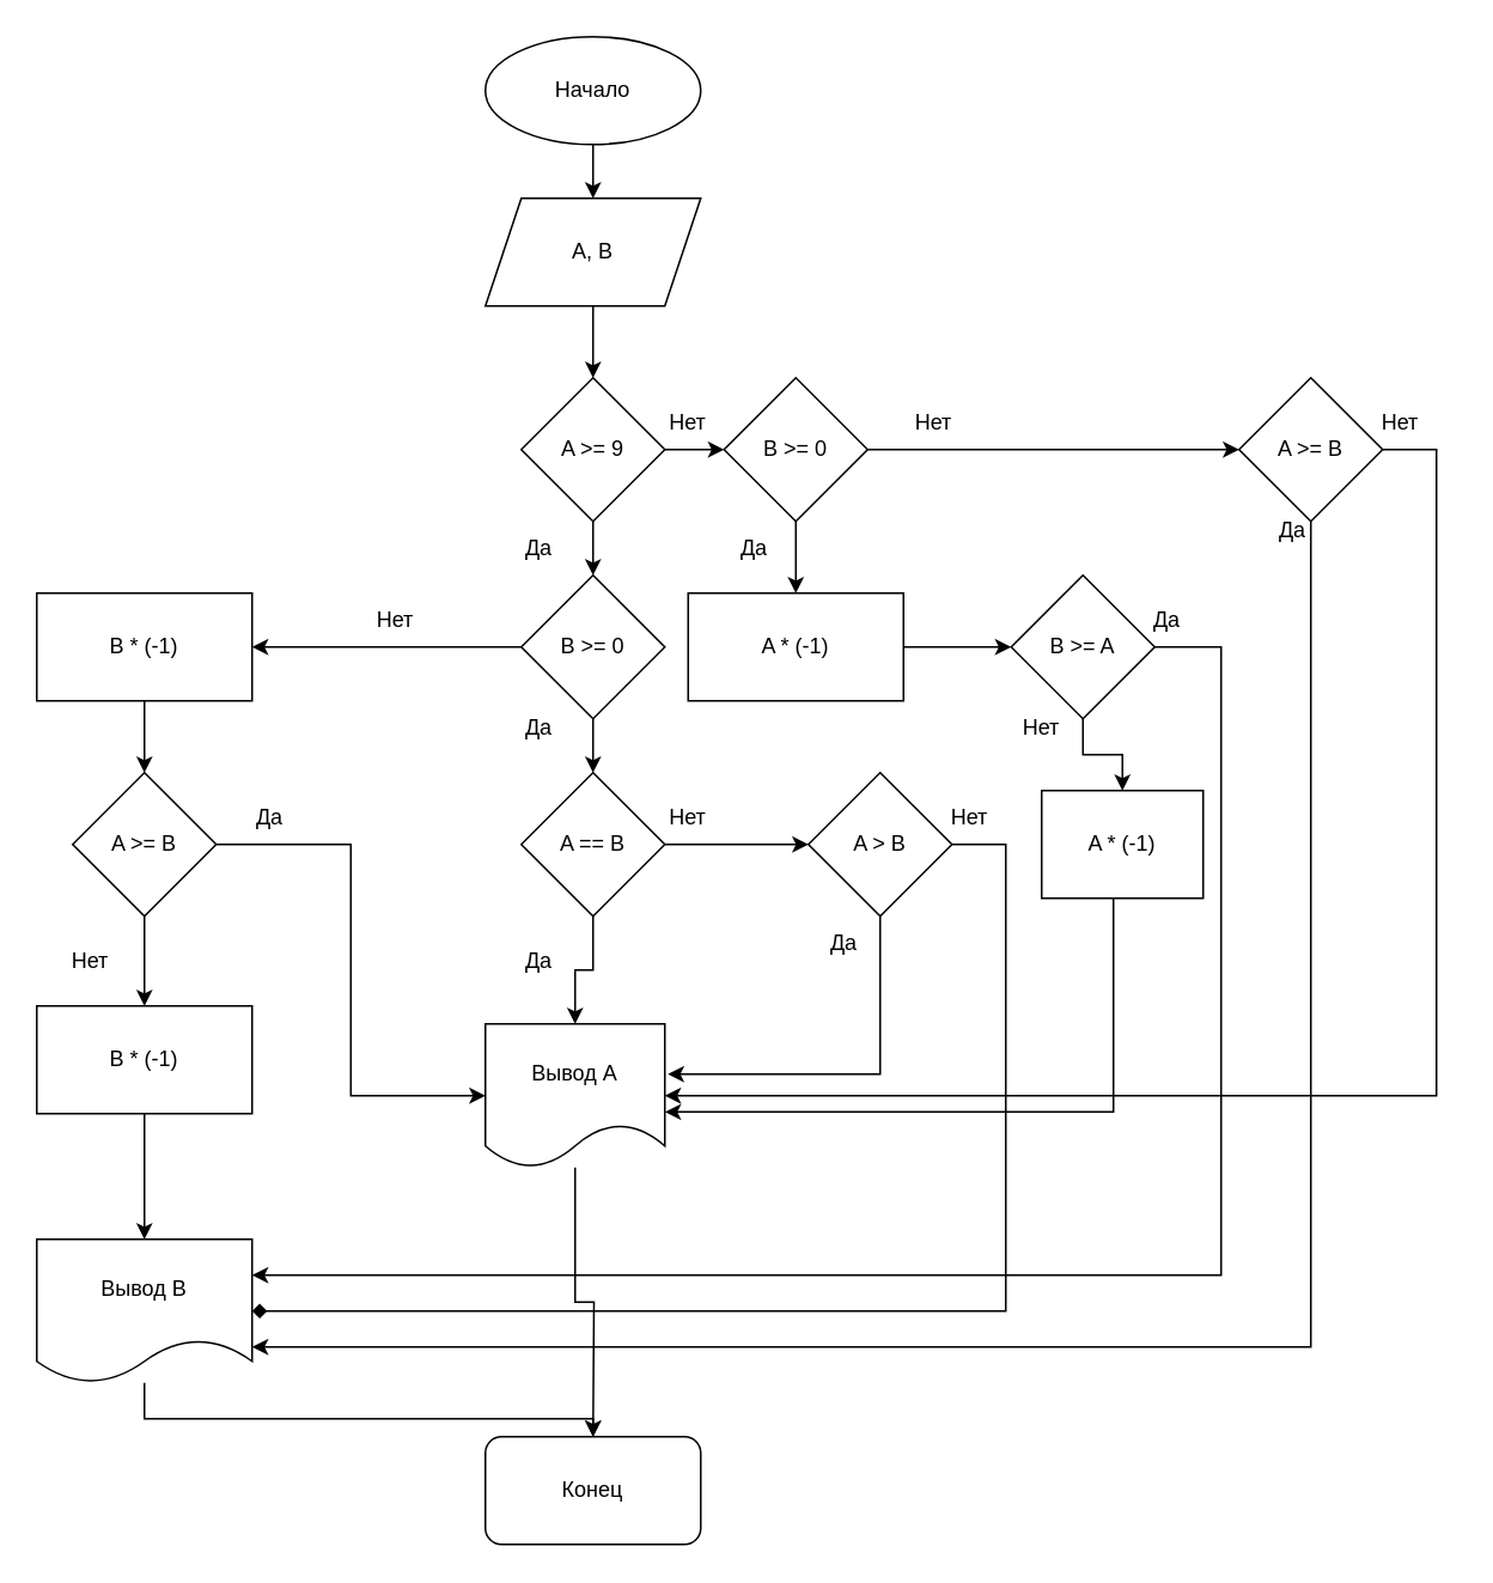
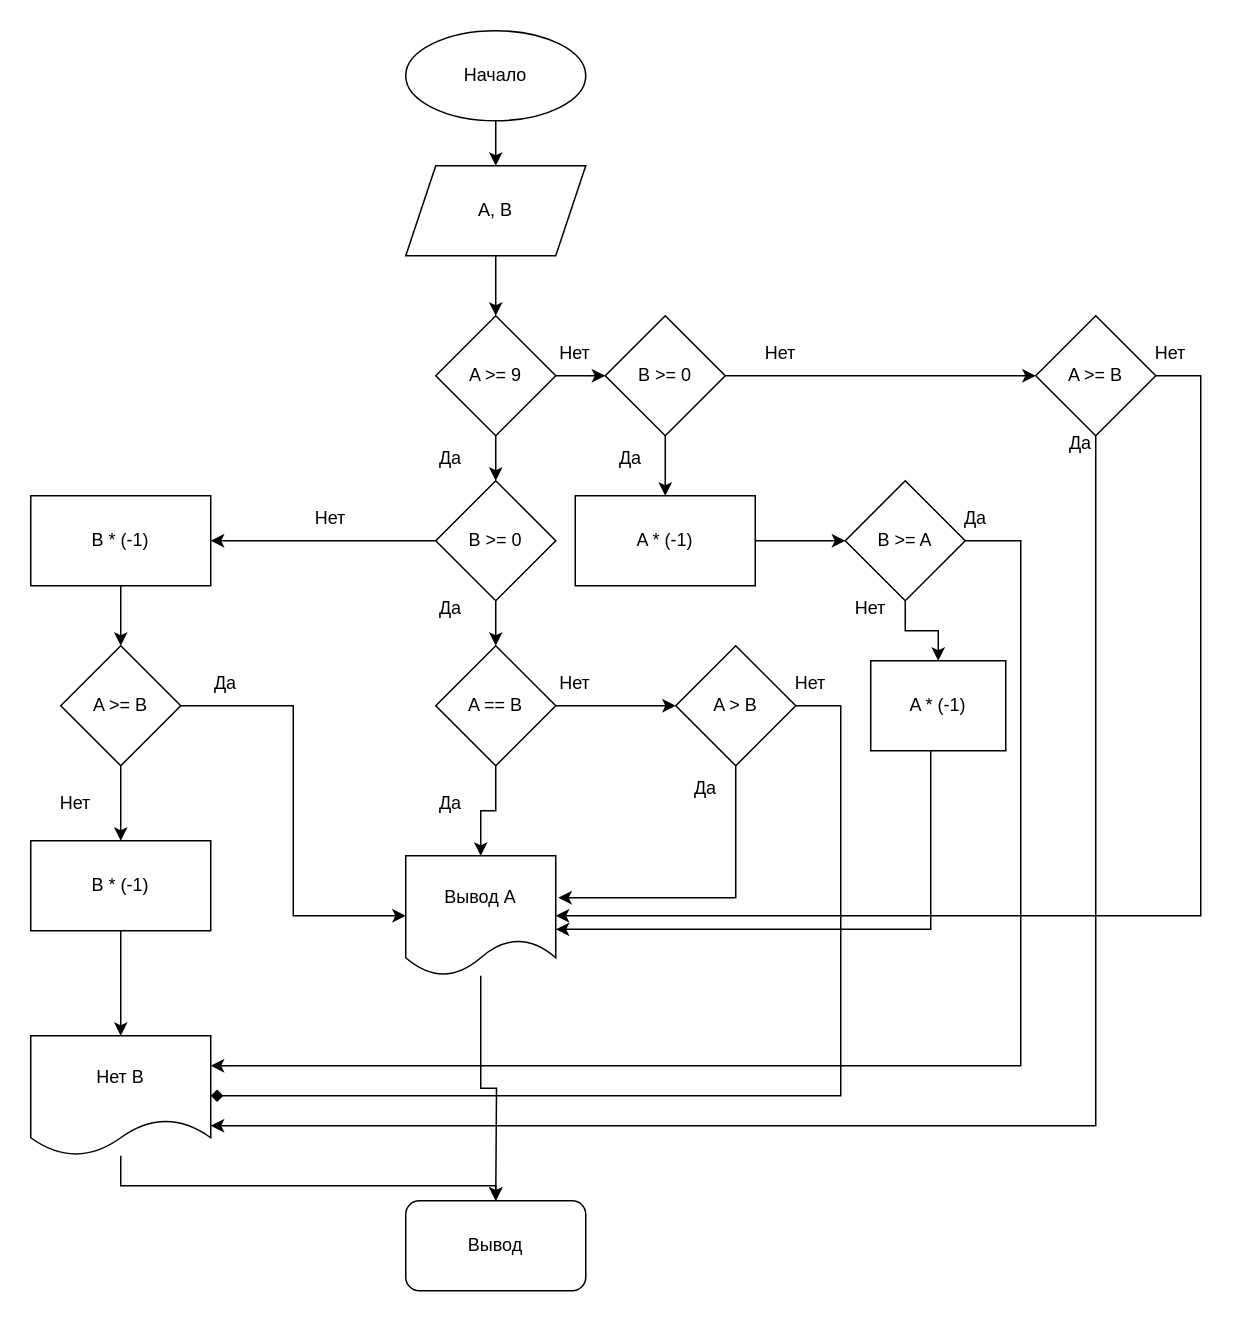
- <mxCell id="43" value="Вывод B" style="shape=document;whiteSpace=wrap;html=1;boundedLbl=1;" vertex="1" parent="1"><mxGeometry x="20" y="690" width="120" height="80" as="geometry" /></mxCell>
+ <mxCell id="43" value="Нет B" style="shape=document;whiteSpace=wrap;html=1;boundedLbl=1;" vertex="1" parent="1"><mxGeometry x="20" y="690" width="120" height="80" as="geometry" /></mxCell>
- <mxCell id="57" value="Конец" style="rounded=1;whiteSpace=wrap;html=1;" vertex="1" parent="1"><mxGeometry x="270" y="800" width="120" height="60" as="geometry" /></mxCell>
+ <mxCell id="57" value="Вывод" style="rounded=1;whiteSpace=wrap;html=1;" vertex="1" parent="1"><mxGeometry x="270" y="800" width="120" height="60" as="geometry" /></mxCell>
